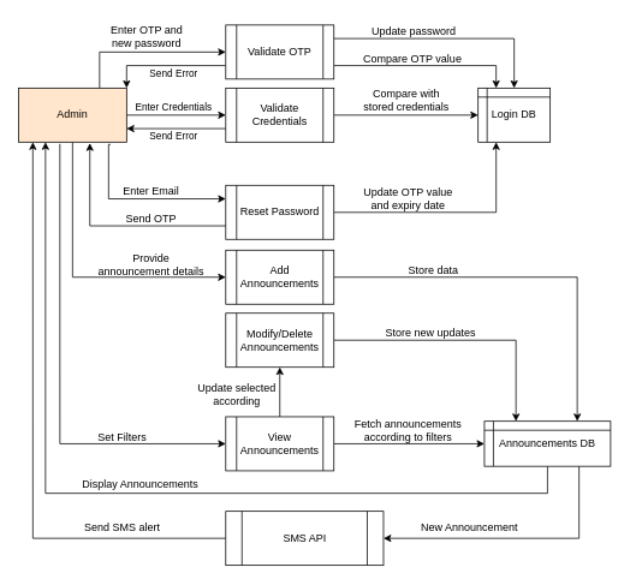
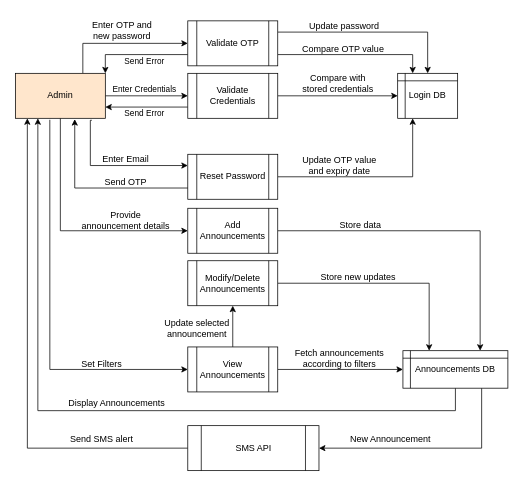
- <mxCell id="48" value="Update selected &lt;br&gt;according" style="text;html=1;align=center;verticalAlign=middle;resizable=0;points=[];autosize=1;strokeColor=none;fillColor=none;" vertex="1" parent="1"><mxGeometry x="207" y="417" width="110" height="40" as="geometry" /></mxCell>
+ <mxCell id="48" value="Update selected &lt;br&gt;announcement" style="text;html=1;align=center;verticalAlign=middle;resizable=0;points=[];autosize=1;strokeColor=none;fillColor=none;" vertex="1" parent="1"><mxGeometry x="207" y="417" width="110" height="40" as="geometry" /></mxCell>
